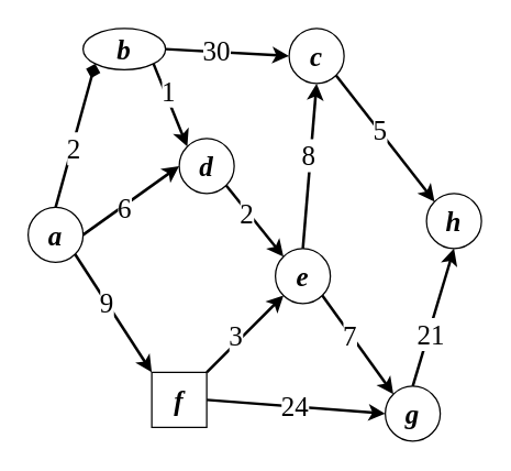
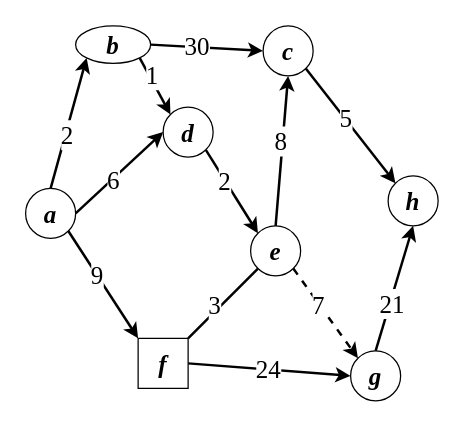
- <mxCell id="2" style="edgeStyle=none;rounded=0;orthogonalLoop=1;jettySize=auto;html=1;exitX=0.5;exitY=0;exitDx=0;exitDy=0;entryX=0;entryY=1;entryDx=0;entryDy=0;fontFamily=Times New Roman;fontSize=20;strokeWidth=2;endArrow=diamond;" edge="1" parent="1" source="8" target="13"><mxGeometry relative="1" as="geometry" /></mxCell>
+ <mxCell id="2" style="edgeStyle=none;rounded=0;orthogonalLoop=1;jettySize=auto;html=1;exitX=0.5;exitY=0;exitDx=0;exitDy=0;entryX=0;entryY=1;entryDx=0;entryDy=0;fontFamily=Times New Roman;fontSize=20;strokeWidth=2;" edge="1" parent="1" source="8" target="13"><mxGeometry relative="1" as="geometry" /></mxCell>
- <mxCell id="19" value="&lt;font face=&quot;Times New Roman&quot; style=&quot;font-size: 20px;&quot;&gt;&lt;b&gt;&lt;i&gt;d&lt;/i&gt;&lt;/b&gt;&lt;/font&gt;" style="ellipse;whiteSpace=wrap;html=1;aspect=fixed;" vertex="1" parent="1"><mxGeometry x="130" y="100" width="40" height="40" as="geometry" /></mxCell>
+ <mxCell id="19" value="&lt;font face=&quot;Times New Roman&quot; style=&quot;font-size: 20px;&quot;&gt;&lt;b&gt;&lt;i&gt;d&lt;/i&gt;&lt;/b&gt;&lt;/font&gt;" style="ellipse;whiteSpace=wrap;html=1;aspect=fixed;" vertex="1" parent="1"><mxGeometry x="130" y="85" width="40" height="40" as="geometry" /></mxCell>
- <mxCell id="25" style="edgeStyle=none;rounded=0;orthogonalLoop=1;jettySize=auto;html=1;exitX=1;exitY=0;exitDx=0;exitDy=0;entryX=0;entryY=1;entryDx=0;entryDy=0;fontFamily=Times New Roman;fontSize=20;strokeWidth=2;" edge="1" parent="1" source="29" target="24"><mxGeometry relative="1" as="geometry" /></mxCell>
+ <mxCell id="25" style="edgeStyle=none;rounded=0;orthogonalLoop=1;jettySize=auto;html=1;exitX=1;exitY=0;exitDx=0;exitDy=0;entryX=0;entryY=1;entryDx=0;entryDy=0;fontFamily=Times New Roman;fontSize=20;strokeWidth=2;endArrow=none;" edge="1" parent="1" source="29" target="24"><mxGeometry relative="1" as="geometry" /></mxCell>
- <mxCell id="22" style="edgeStyle=none;rounded=0;orthogonalLoop=1;jettySize=auto;html=1;exitX=1;exitY=1;exitDx=0;exitDy=0;entryX=0;entryY=0;entryDx=0;entryDy=0;fontFamily=Times New Roman;fontSize=20;strokeWidth=2;" edge="1" parent="1" source="24" target="32"><mxGeometry relative="1" as="geometry" /></mxCell>
+ <mxCell id="22" style="edgeStyle=none;rounded=0;orthogonalLoop=1;jettySize=auto;html=1;exitX=1;exitY=1;exitDx=0;exitDy=0;entryX=0;entryY=0;entryDx=0;entryDy=0;fontFamily=Times New Roman;fontSize=20;strokeWidth=2;dashed=1;" edge="1" parent="1" source="24" target="32"><mxGeometry relative="1" as="geometry" /></mxCell>
